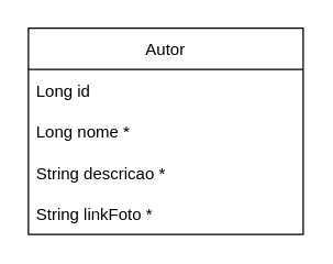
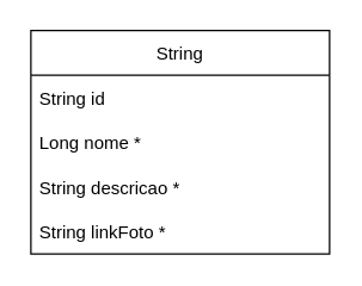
- <mxCell id="2" value="Autor" style="swimlane;fontStyle=0;childLayout=stackLayout;horizontal=1;startSize=30;horizontalStack=0;resizeParent=1;resizeParentMax=0;resizeLast=0;collapsible=1;marginBottom=0;" vertex="1" parent="1"><mxGeometry x="20" y="20" width="200" height="150" as="geometry" /></mxCell>
+ <mxCell id="2" value="String" style="swimlane;fontStyle=0;childLayout=stackLayout;horizontal=1;startSize=30;horizontalStack=0;resizeParent=1;resizeParentMax=0;resizeLast=0;collapsible=1;marginBottom=0;" vertex="1" parent="1"><mxGeometry x="20" y="20" width="200" height="150" as="geometry" /></mxCell>
- <mxCell id="3" value="Long id" style="text;strokeColor=none;fillColor=none;align=left;verticalAlign=middle;spacingLeft=4;spacingRight=4;overflow=hidden;points=[[0,0.5],[1,0.5]];portConstraint=eastwest;rotatable=0;" vertex="1" parent="2"><mxGeometry y="30" width="200" height="30" as="geometry" /></mxCell>
+ <mxCell id="3" value="String id" style="text;strokeColor=none;fillColor=none;align=left;verticalAlign=middle;spacingLeft=4;spacingRight=4;overflow=hidden;points=[[0,0.5],[1,0.5]];portConstraint=eastwest;rotatable=0;" vertex="1" parent="2"><mxGeometry y="30" width="200" height="30" as="geometry" /></mxCell>
